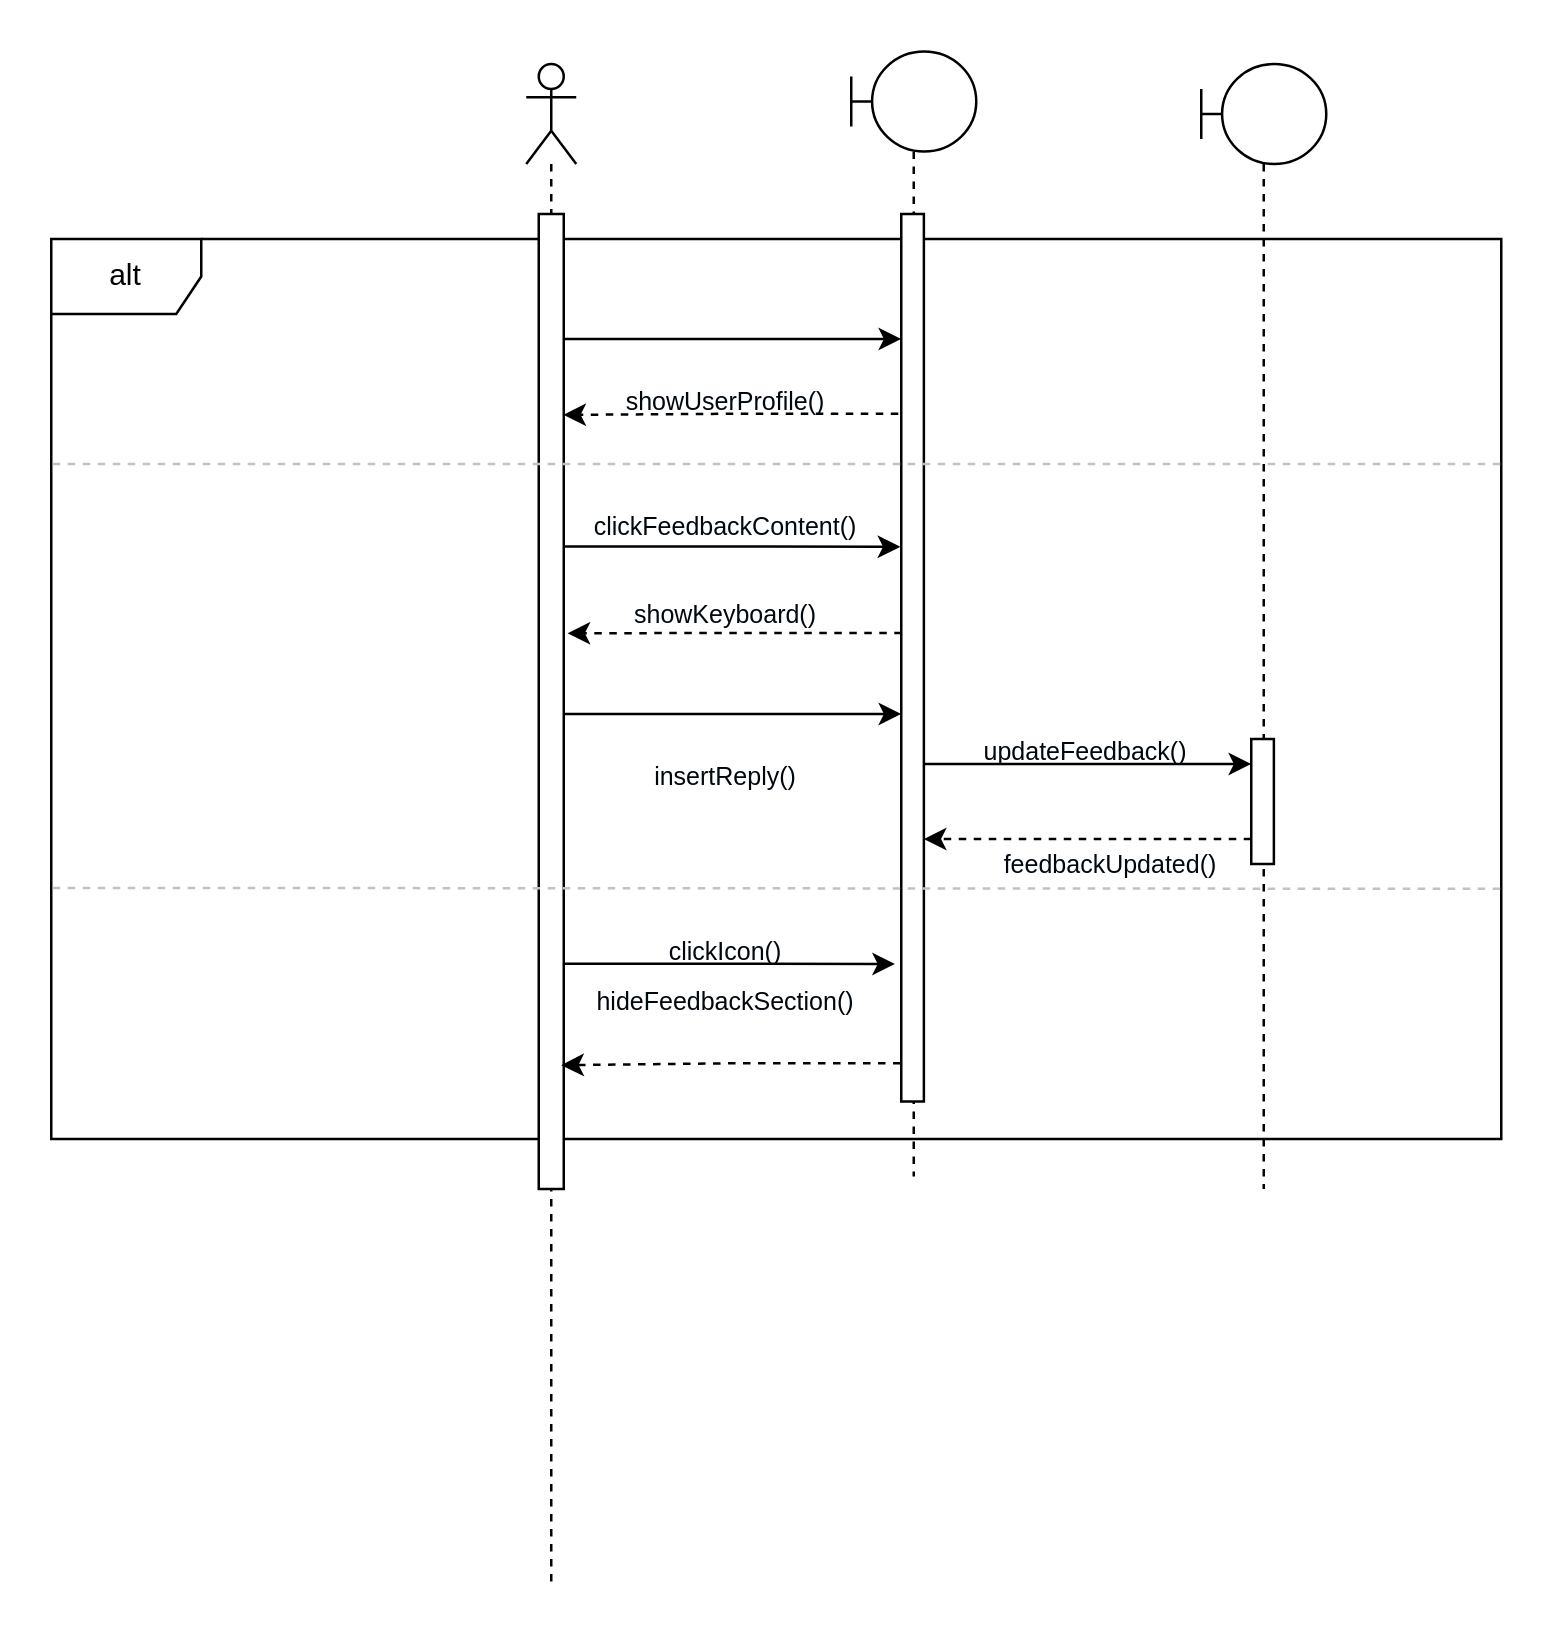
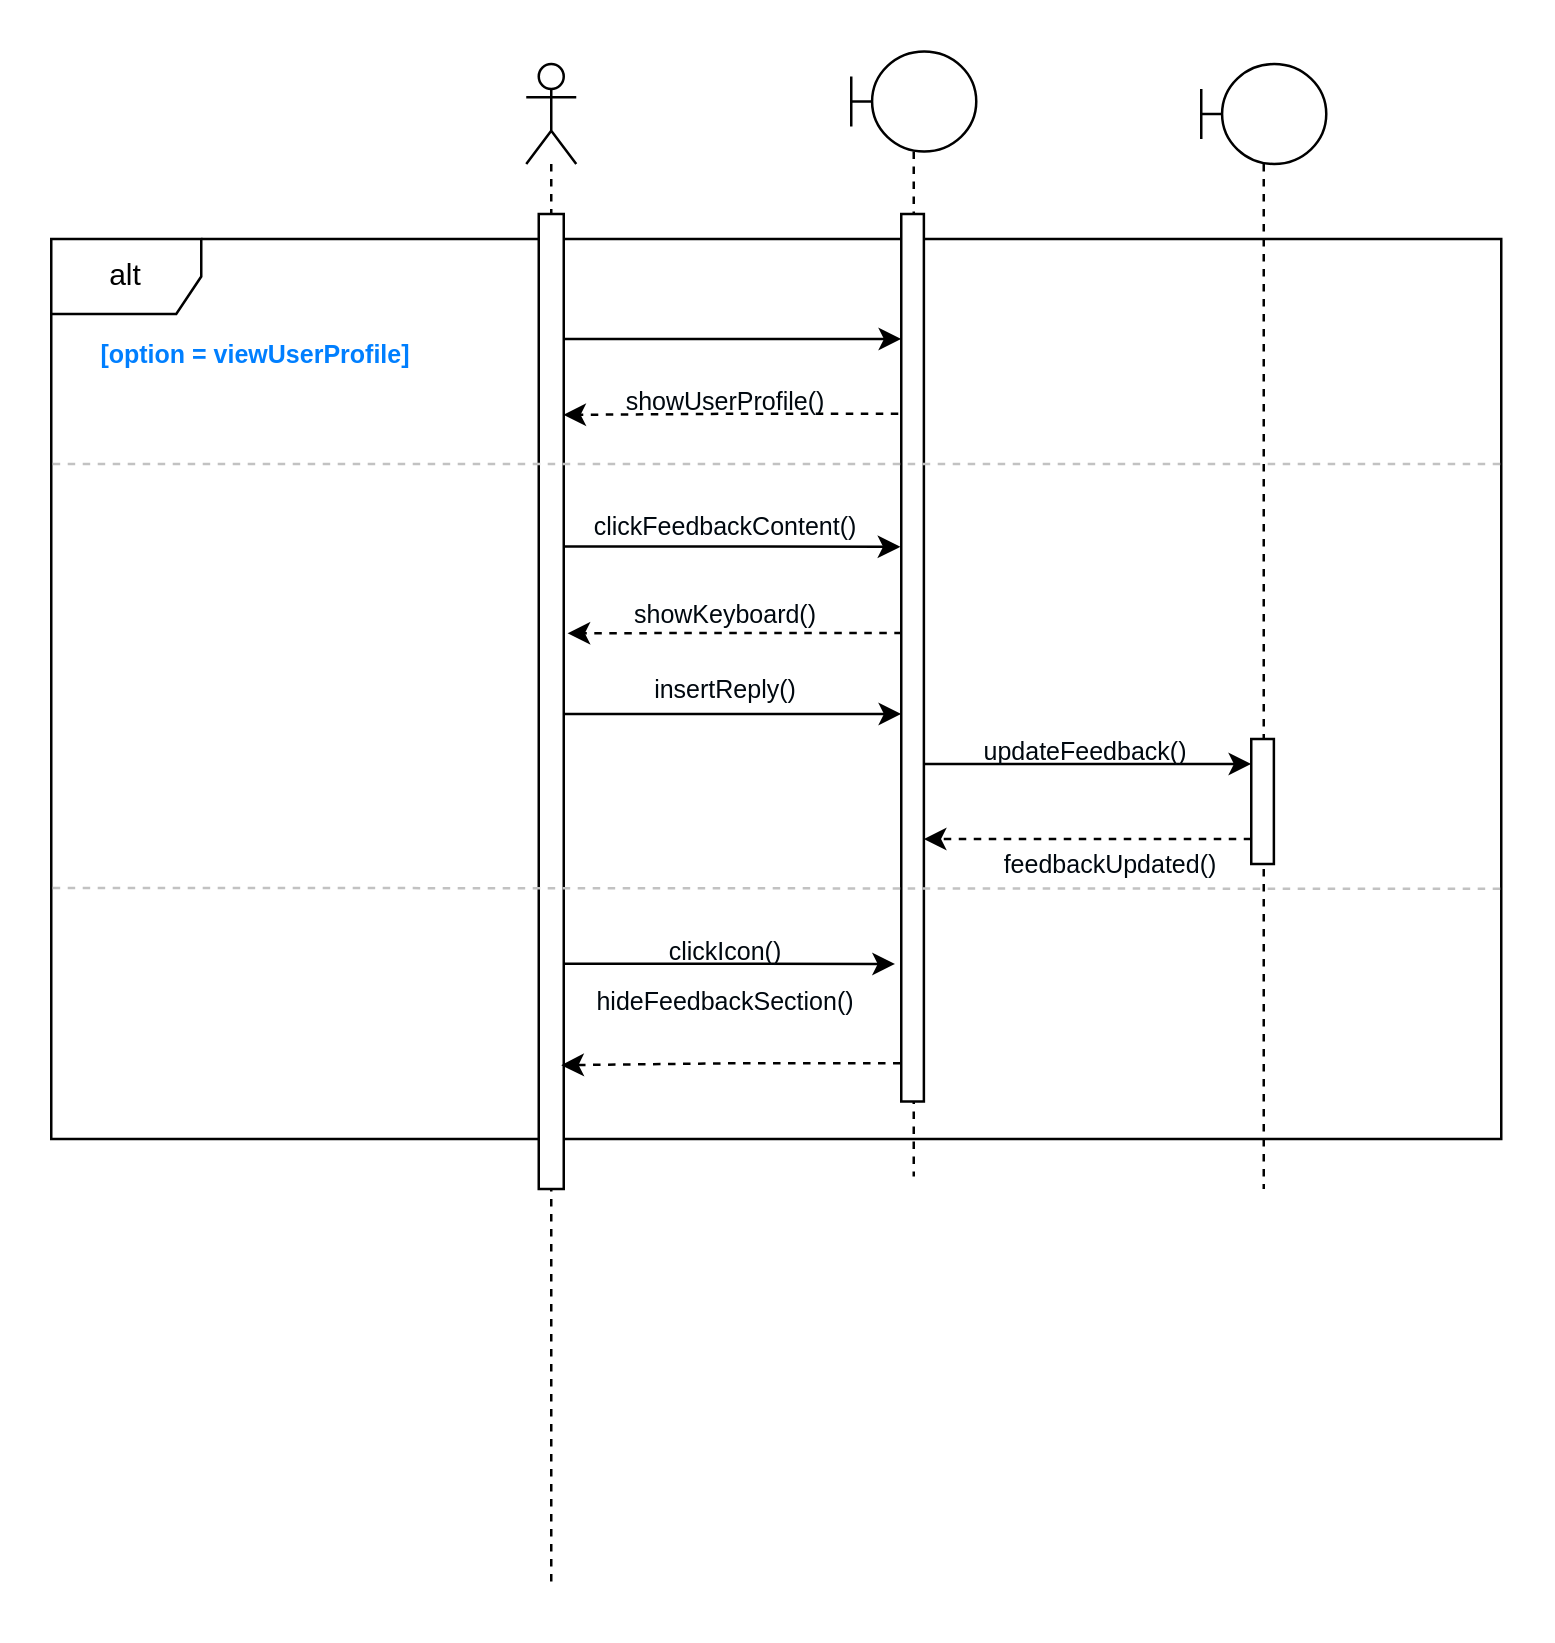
+ <mxCell id="9" value="&lt;font size=&quot;1&quot; color=&quot;#007fff&quot; style=&quot;&quot;&gt;&lt;b style=&quot;&quot;&gt;[option = viewUserProfile]&lt;/b&gt;&lt;/font&gt;" style="text;html=1;strokeColor=none;fillColor=none;align=center;verticalAlign=middle;whiteSpace=wrap;rounded=0;" vertex="1" parent="1"><mxGeometry x="32" y="126" width="140" height="30" as="geometry" /></mxCell>
- <mxCell id="15" value="&lt;font color=&quot;#00080f&quot;&gt;insertReply()&lt;/font&gt;" style="text;html=1;strokeColor=none;fillColor=none;align=center;verticalAlign=middle;whiteSpace=wrap;rounded=0;fontSize=10;fontColor=#007FFF;" vertex="1" parent="1"><mxGeometry x="260" y="294.99" width="60" height="30" as="geometry" /></mxCell>
+ <mxCell id="15" value="&lt;font color=&quot;#00080f&quot;&gt;insertReply()&lt;/font&gt;" style="text;html=1;strokeColor=none;fillColor=none;align=center;verticalAlign=middle;whiteSpace=wrap;rounded=0;fontSize=10;fontColor=#007FFF;" vertex="1" parent="1"><mxGeometry x="260" y="259.99" width="60" height="30" as="geometry" /></mxCell>
